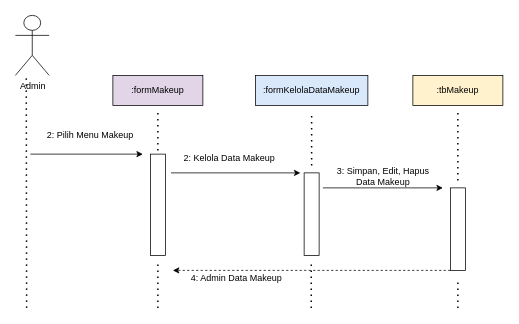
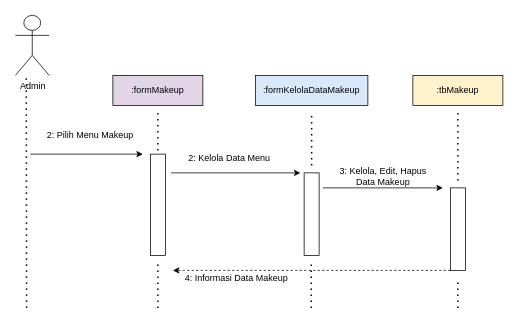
- <mxCell id="12" value="2: Kelola Data Makeup" style="text;html=1;align=center;verticalAlign=middle;resizable=0;points=[];autosize=1;" vertex="1" parent="1"><mxGeometry x="235" y="200" width="140" height="20" as="geometry" /></mxCell>
+ <mxCell id="12" value="2: Kelola Data Menu" style="text;html=1;align=center;verticalAlign=middle;resizable=0;points=[];autosize=1;" vertex="1" parent="1"><mxGeometry x="235" y="200" width="140" height="20" as="geometry" /></mxCell>
- <mxCell id="22" value="&lt;div&gt;3: Simpan, Edit, Hapus&lt;/div&gt;&lt;div&gt;Data Makeup&lt;br&gt;&lt;/div&gt;" style="text;html=1;align=center;verticalAlign=middle;resizable=0;points=[];autosize=1;" vertex="1" parent="1"><mxGeometry x="440" y="220" width="140" height="30" as="geometry" /></mxCell>
+ <mxCell id="22" value="&lt;div&gt;3: Kelola, Edit, Hapus&lt;/div&gt;&lt;div&gt;Data Makeup&lt;br&gt;&lt;/div&gt;" style="text;html=1;align=center;verticalAlign=middle;resizable=0;points=[];autosize=1;" vertex="1" parent="1"><mxGeometry x="440" y="220" width="140" height="30" as="geometry" /></mxCell>
- <mxCell id="23" value="4: Admin Data Makeup" style="text;html=1;strokeColor=none;fillColor=none;align=center;verticalAlign=middle;whiteSpace=wrap;rounded=0;" vertex="1" parent="1"><mxGeometry x="235" y="360" width="160" height="20" as="geometry" /></mxCell>
+ <mxCell id="23" value="4: Informasi Data Makeup" style="text;html=1;strokeColor=none;fillColor=none;align=center;verticalAlign=middle;whiteSpace=wrap;rounded=0;" vertex="1" parent="1"><mxGeometry x="235" y="360" width="160" height="20" as="geometry" /></mxCell>
